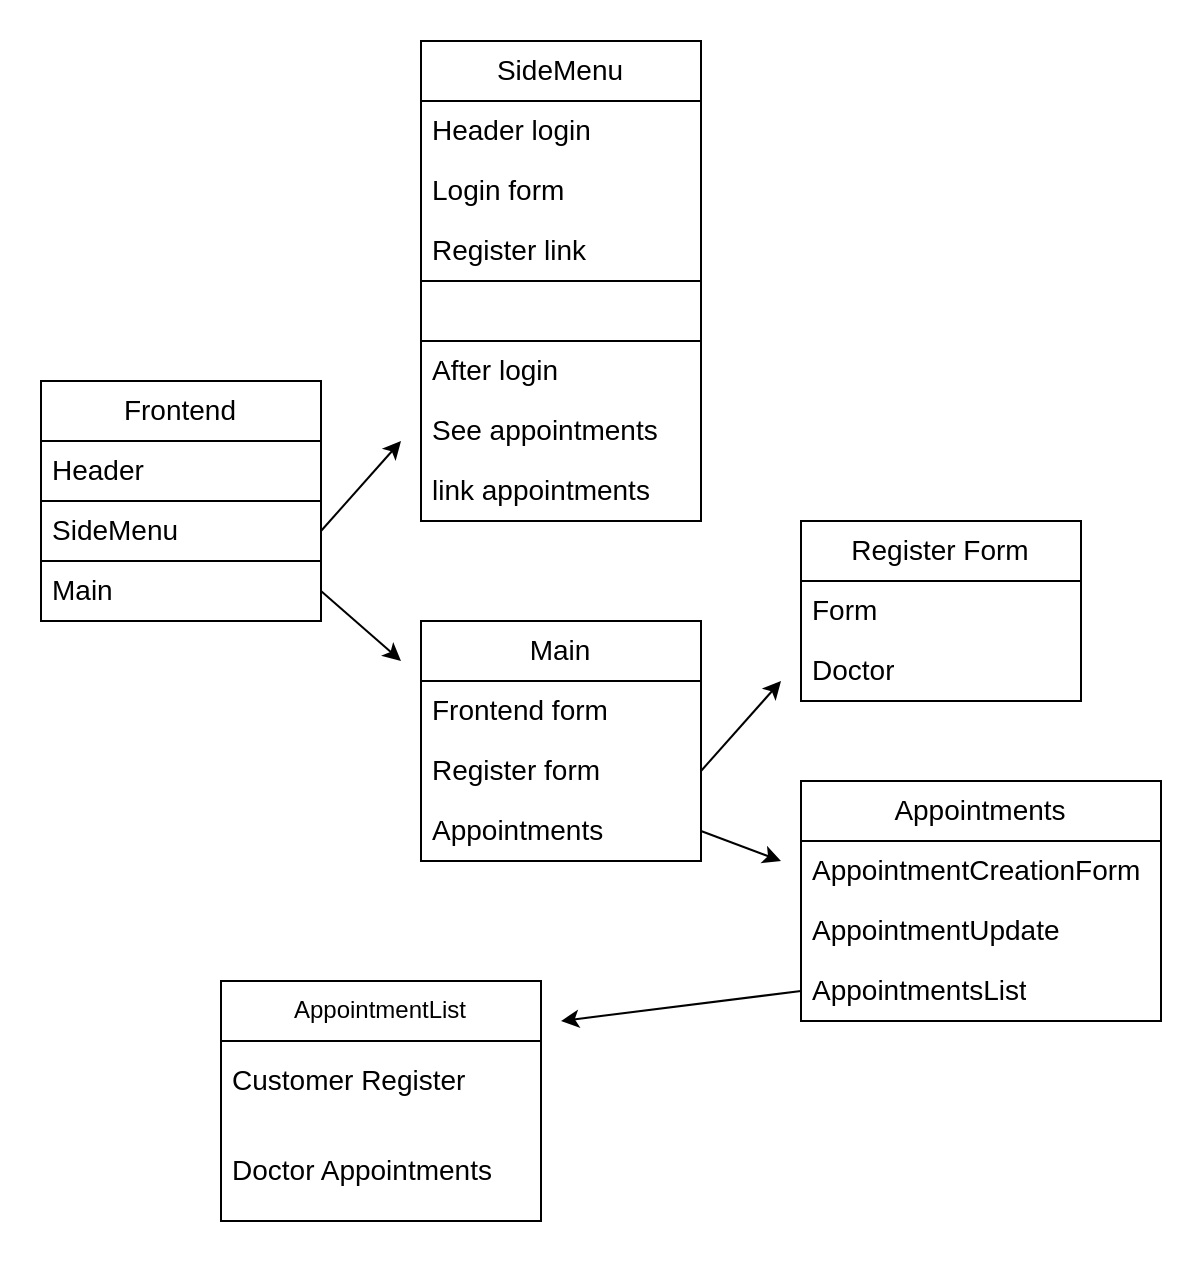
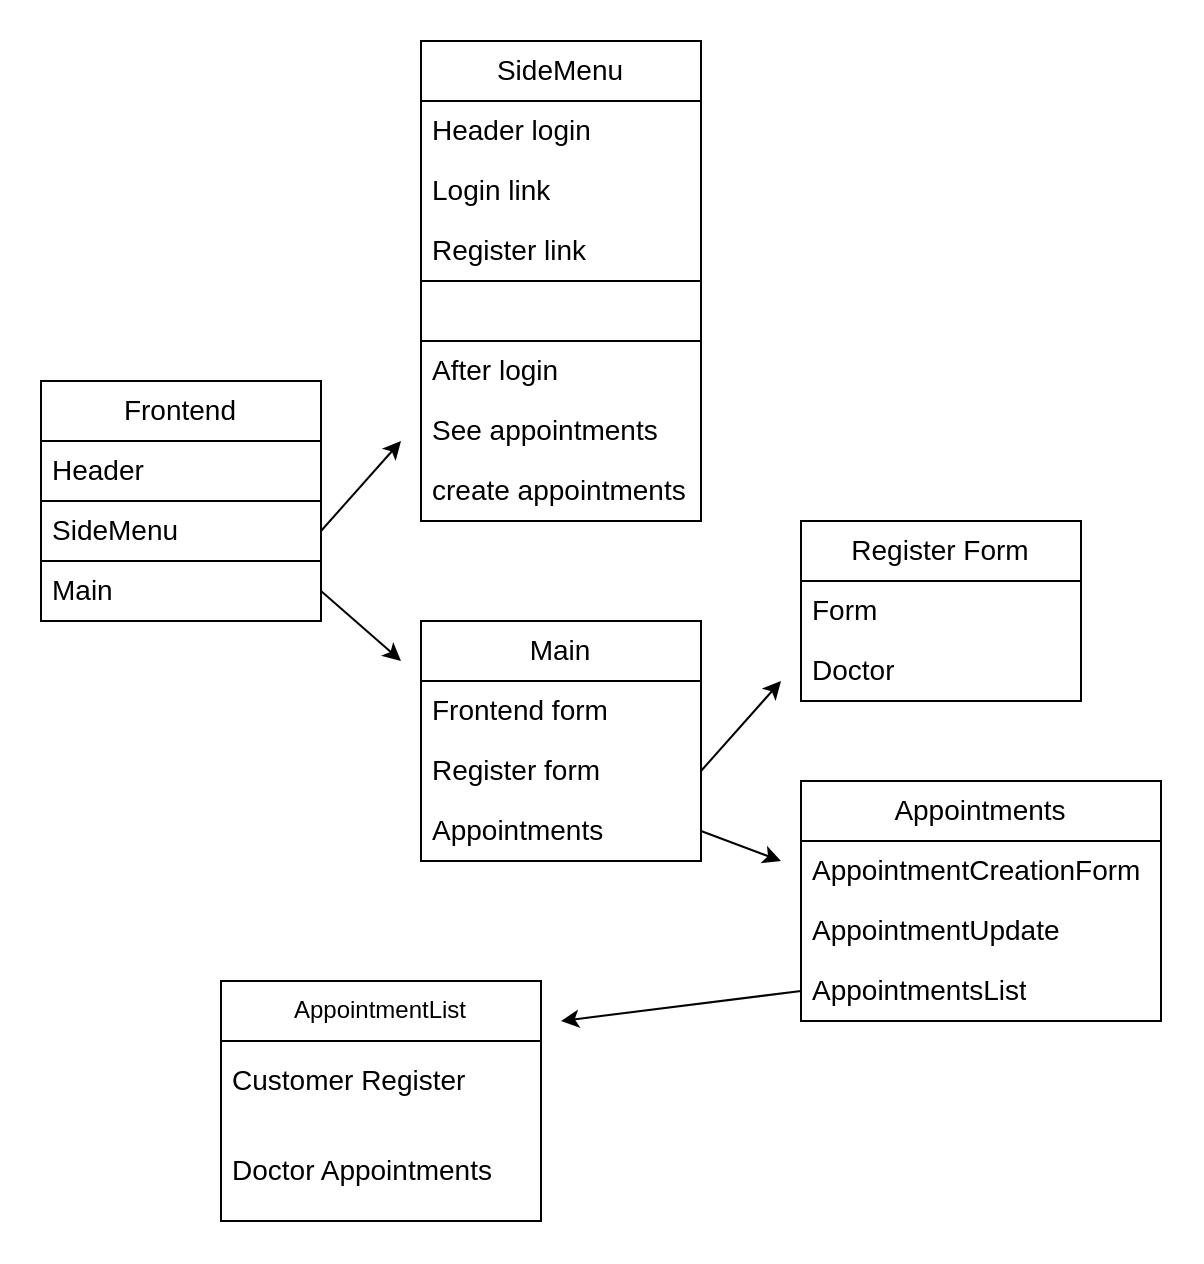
- <mxCell id="8" value="Login form" style="text;strokeColor=none;fillColor=none;align=left;verticalAlign=middle;spacingLeft=4;spacingRight=4;overflow=hidden;points=[[0,0.5],[1,0.5]];portConstraint=eastwest;rotatable=0;whiteSpace=wrap;html=1;fontSize=14;" vertex="1" parent="6"><mxGeometry y="60" width="140" height="30" as="geometry" /></mxCell>
+ <mxCell id="8" value="Login link" style="text;strokeColor=none;fillColor=none;align=left;verticalAlign=middle;spacingLeft=4;spacingRight=4;overflow=hidden;points=[[0,0.5],[1,0.5]];portConstraint=eastwest;rotatable=0;whiteSpace=wrap;html=1;fontSize=14;" vertex="1" parent="6"><mxGeometry y="60" width="140" height="30" as="geometry" /></mxCell>
- <mxCell id="13" value="link appointments" style="text;strokeColor=none;fillColor=none;align=left;verticalAlign=middle;spacingLeft=4;spacingRight=4;overflow=hidden;points=[[0,0.5],[1,0.5]];portConstraint=eastwest;rotatable=0;whiteSpace=wrap;html=1;fontSize=14;" vertex="1" parent="6"><mxGeometry y="210" width="140" height="30" as="geometry" /></mxCell>
+ <mxCell id="13" value="create appointments" style="text;strokeColor=none;fillColor=none;align=left;verticalAlign=middle;spacingLeft=4;spacingRight=4;overflow=hidden;points=[[0,0.5],[1,0.5]];portConstraint=eastwest;rotatable=0;whiteSpace=wrap;html=1;fontSize=14;" vertex="1" parent="6"><mxGeometry y="210" width="140" height="30" as="geometry" /></mxCell>
